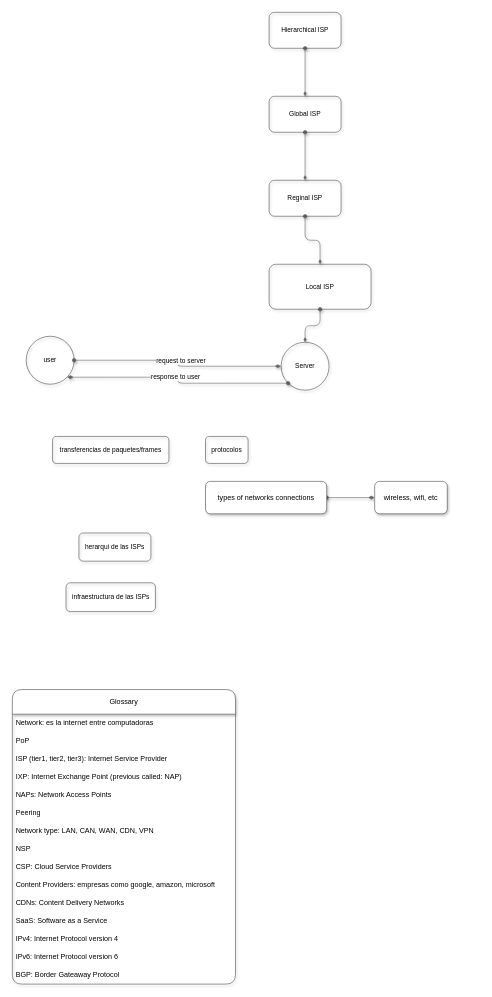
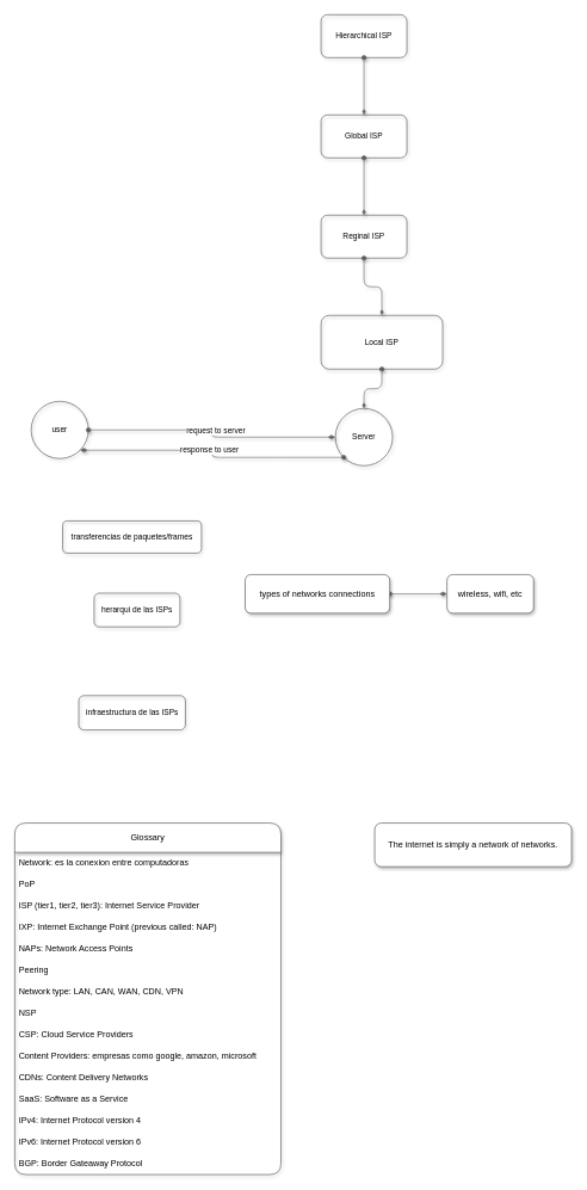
- <mxCell id="19" value="protocolos" style="whiteSpace=wrap;html=1;rounded=1;shadow=1;strokeColor=#4d4d4d;fontFamily=Helvetica;fontSize=11;fontColor=default;fillColor=none;" parent="1" vertex="1"><mxGeometry x="342" y="727" width="71" height="45" as="geometry" /></mxCell>
- <mxCell id="17" value="herarqui de las ISPs" style="whiteSpace=wrap;html=1;rounded=1;shadow=1;strokeColor=#4d4d4d;fontFamily=Helvetica;fontSize=11;fontColor=default;fillColor=none;" parent="1" vertex="1"><mxGeometry x="131" y="888" width="120" height="47" as="geometry" /></mxCell>
+ <mxCell id="17" value="herarqui de las ISPs" style="whiteSpace=wrap;html=1;rounded=1;shadow=1;strokeColor=#4d4d4d;fontFamily=Helvetica;fontSize=11;fontColor=default;fillColor=none;" parent="1" vertex="1"><mxGeometry x="131" y="828" width="120" height="47" as="geometry" /></mxCell>
+ <mxCell id="38" value="The internet is simply a network of networks." style="whiteSpace=wrap;html=1;rounded=1;shadow=1;glass=0;strokeColor=#4D4D4D;fontFamily=Helvetica;fontSize=12;fontColor=default;fillColor=default;" vertex="1" parent="1"><mxGeometry x="523" y="1149" width="275" height="61" as="geometry" /></mxCell>
- <mxCell id="21" value="Network: es la internet entre computadoras" style="text;strokeColor=none;fillColor=none;align=left;verticalAlign=middle;spacingLeft=4;spacingRight=4;overflow=hidden;points=[[0,0.5],[1,0.5]];portConstraint=eastwest;rotatable=0;whiteSpace=wrap;html=1;fontSize=12;fontFamily=Helvetica;fontColor=default;" parent="20" vertex="1"><mxGeometry y="41" width="372" height="30" as="geometry" /></mxCell>
+ <mxCell id="21" value="Network: es la conexion entre computadoras" style="text;strokeColor=none;fillColor=none;align=left;verticalAlign=middle;spacingLeft=4;spacingRight=4;overflow=hidden;points=[[0,0.5],[1,0.5]];portConstraint=eastwest;rotatable=0;whiteSpace=wrap;html=1;fontSize=12;fontFamily=Helvetica;fontColor=default;" parent="20" vertex="1"><mxGeometry y="41" width="372" height="30" as="geometry" /></mxCell>
